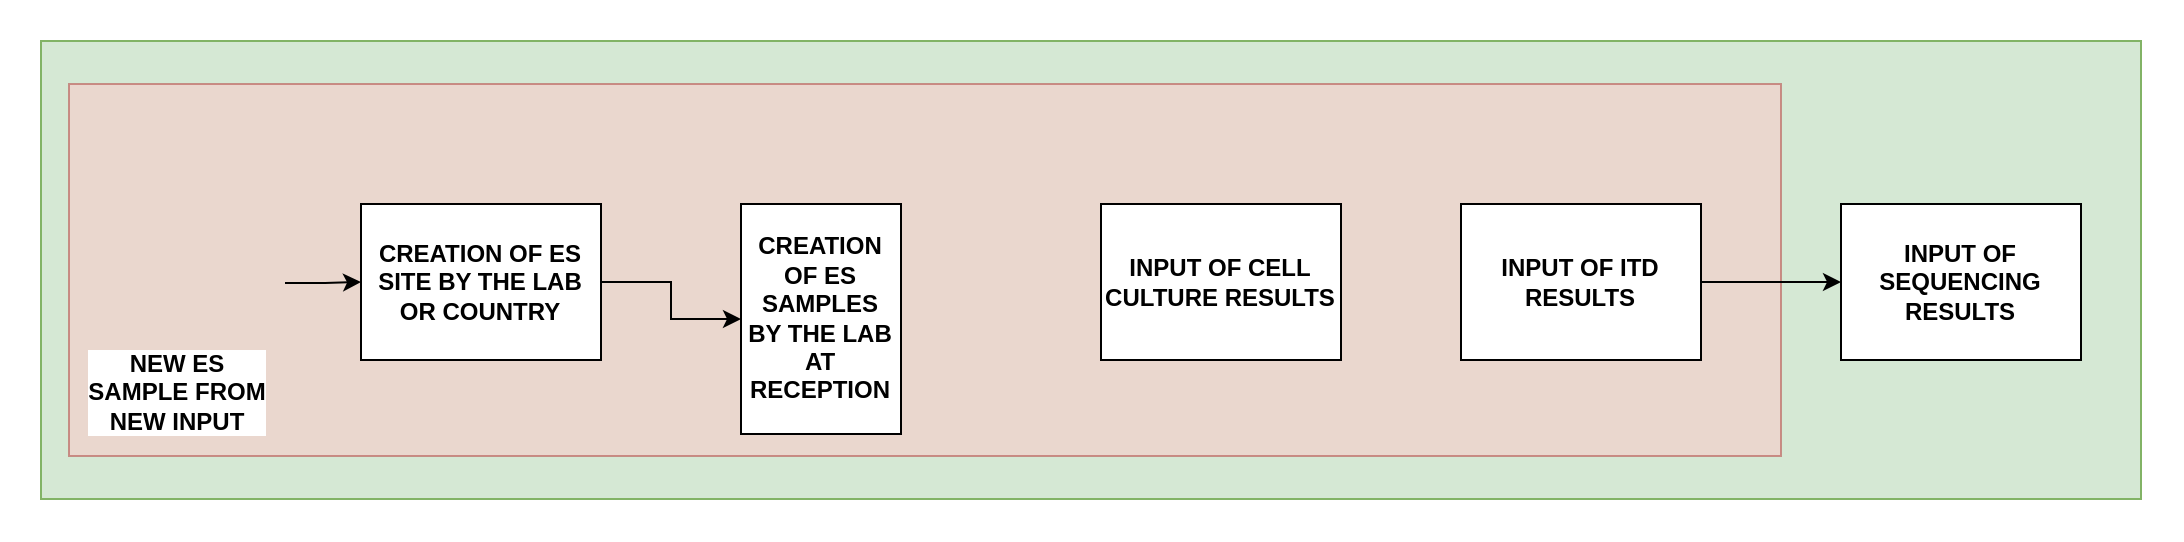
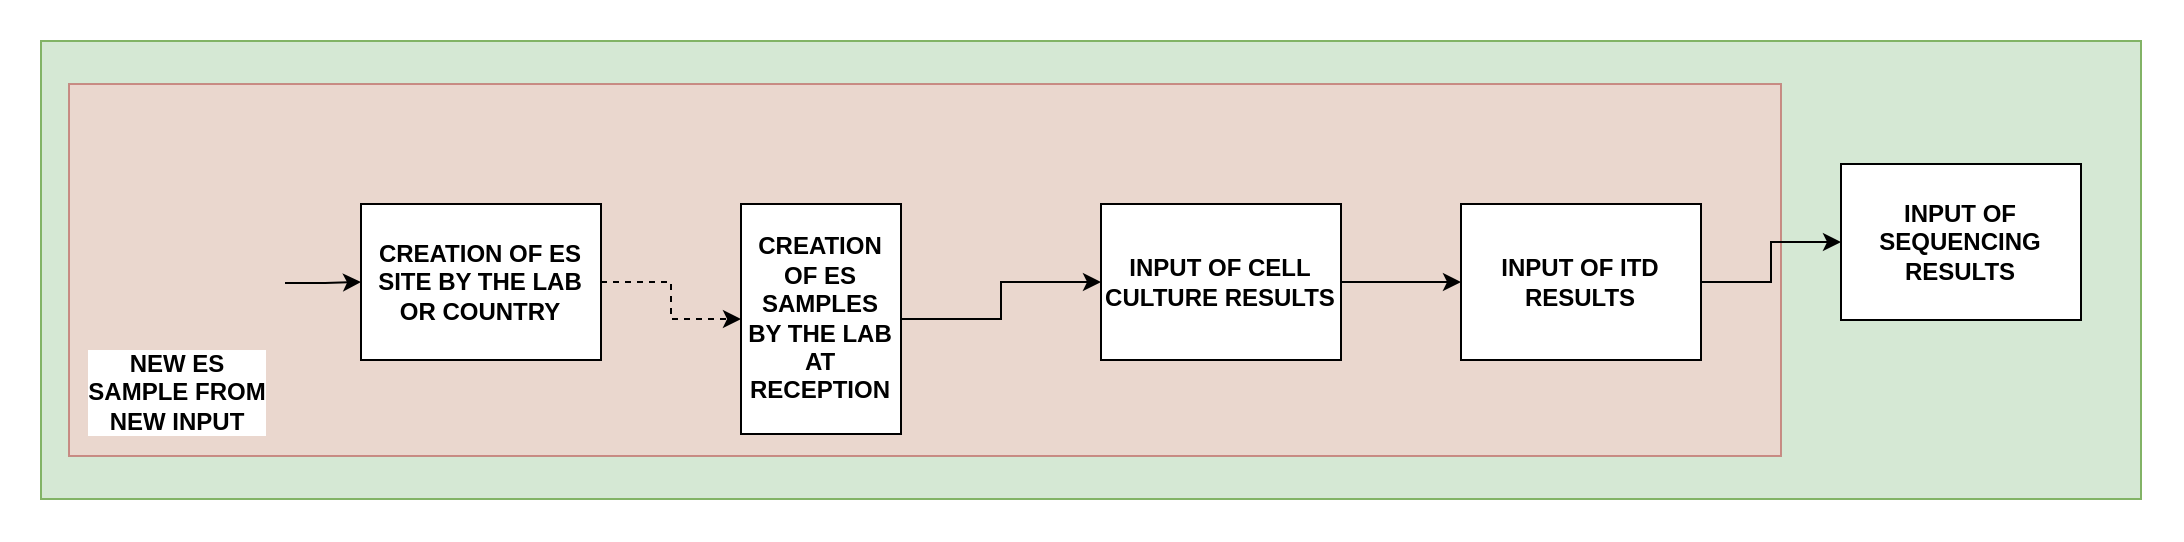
+ <mxCell id="8" style="edgeStyle=orthogonalEdgeStyle;rounded=0;orthogonalLoop=1;jettySize=auto;html=1;exitX=1;exitY=0.5;exitDx=0;exitDy=0;entryX=0;entryY=0.5;entryDx=0;entryDy=0;fontStyle=1" edge="1" parent="1" source="9" target="11"><mxGeometry relative="1" as="geometry" /></mxCell>
- <mxCell id="12" value="INPUT OF SEQUENCING RESULTS" style="rounded=0;whiteSpace=wrap;html=1;fontStyle=1" vertex="1" parent="1"><mxGeometry x="920" y="101.5" width="120" height="78" as="geometry" /></mxCell>
+ <mxCell id="12" value="INPUT OF SEQUENCING RESULTS" style="rounded=0;whiteSpace=wrap;html=1;fontStyle=1" vertex="1" parent="1"><mxGeometry x="920" y="81.5" width="120" height="78" as="geometry" /></mxCell>
- <mxCell id="4" style="edgeStyle=orthogonalEdgeStyle;rounded=0;orthogonalLoop=1;jettySize=auto;html=1;exitX=1;exitY=0.5;exitDx=0;exitDy=0;fontStyle=1" edge="1" parent="1" source="5" target="7"><mxGeometry relative="1" as="geometry" /></mxCell>
+ <mxCell id="4" style="edgeStyle=orthogonalEdgeStyle;rounded=0;orthogonalLoop=1;jettySize=auto;html=1;exitX=1;exitY=0.5;exitDx=0;exitDy=0;fontStyle=1;dashed=1;" edge="1" parent="1" source="5" target="7"><mxGeometry relative="1" as="geometry" /></mxCell>
+ <mxCell id="6" style="edgeStyle=orthogonalEdgeStyle;rounded=0;orthogonalLoop=1;jettySize=auto;html=1;exitX=1;exitY=0.5;exitDx=0;exitDy=0;entryX=0;entryY=0.5;entryDx=0;entryDy=0;fontStyle=1" edge="1" parent="1" source="7" target="9"><mxGeometry relative="1" as="geometry" /></mxCell>
